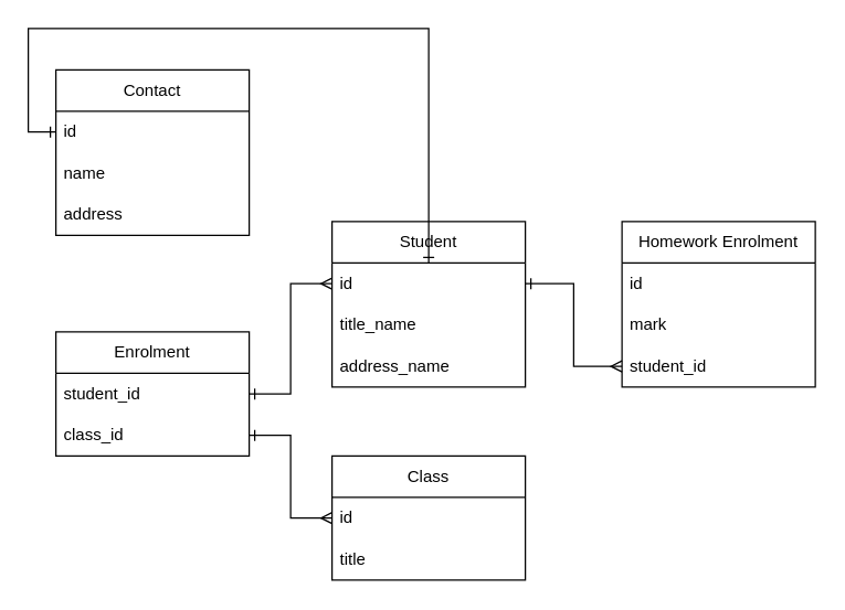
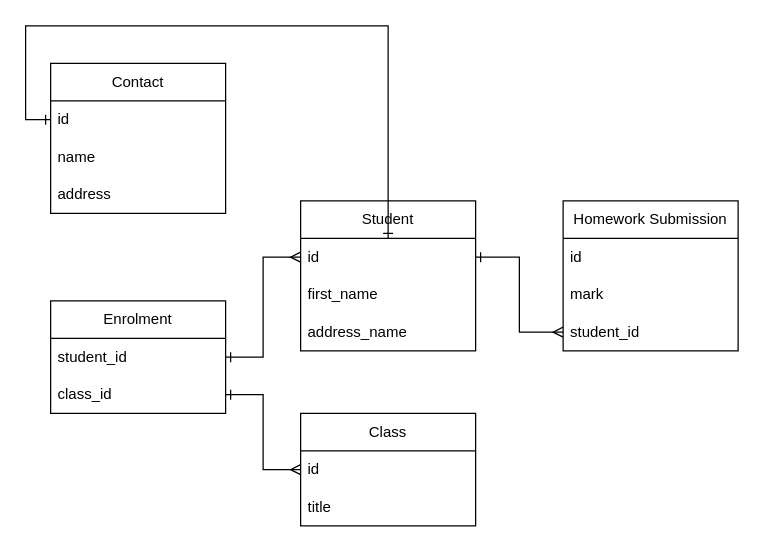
- <mxCell id="9" value="Homework Enrolment" style="swimlane;fontStyle=0;childLayout=stackLayout;horizontal=1;startSize=30;horizontalStack=0;resizeParent=1;resizeParentMax=0;resizeLast=0;collapsible=1;marginBottom=0;whiteSpace=wrap;html=1;" parent="1" vertex="1"><mxGeometry x="450" y="160" width="140" height="120" as="geometry" /></mxCell>
+ <mxCell id="9" value="Homework Submission" style="swimlane;fontStyle=0;childLayout=stackLayout;horizontal=1;startSize=30;horizontalStack=0;resizeParent=1;resizeParentMax=0;resizeLast=0;collapsible=1;marginBottom=0;whiteSpace=wrap;html=1;" parent="1" vertex="1"><mxGeometry x="450" y="160" width="140" height="120" as="geometry" /></mxCell>
- <mxCell id="4" value="title_name" style="text;strokeColor=none;fillColor=none;align=left;verticalAlign=middle;spacingLeft=4;spacingRight=4;overflow=hidden;points=[[0,0.5],[1,0.5]];portConstraint=eastwest;rotatable=0;whiteSpace=wrap;html=1;" parent="2" vertex="1"><mxGeometry y="60" width="140" height="30" as="geometry" /></mxCell>
+ <mxCell id="4" value="first_name" style="text;strokeColor=none;fillColor=none;align=left;verticalAlign=middle;spacingLeft=4;spacingRight=4;overflow=hidden;points=[[0,0.5],[1,0.5]];portConstraint=eastwest;rotatable=0;whiteSpace=wrap;html=1;" parent="2" vertex="1"><mxGeometry y="60" width="140" height="30" as="geometry" /></mxCell>
